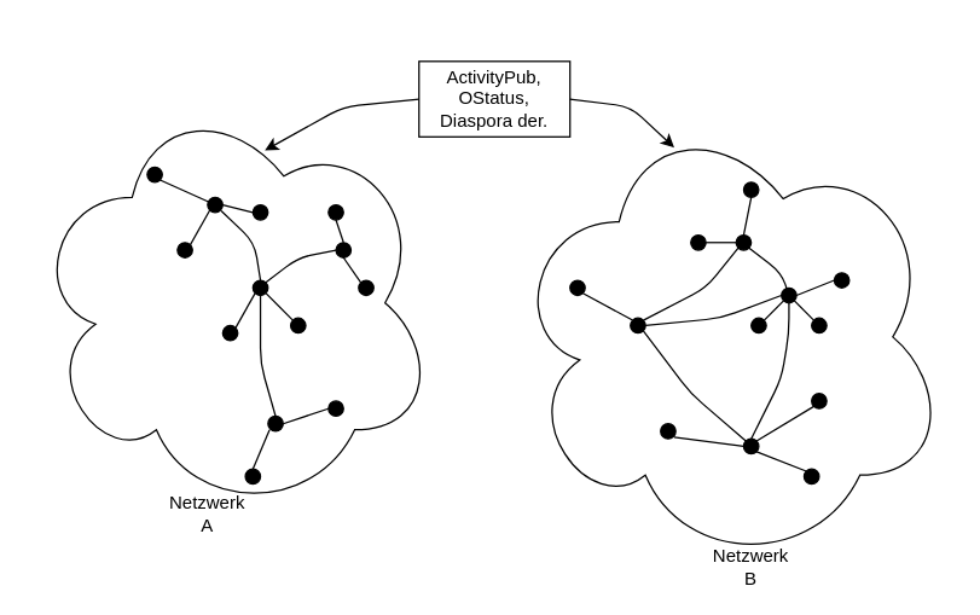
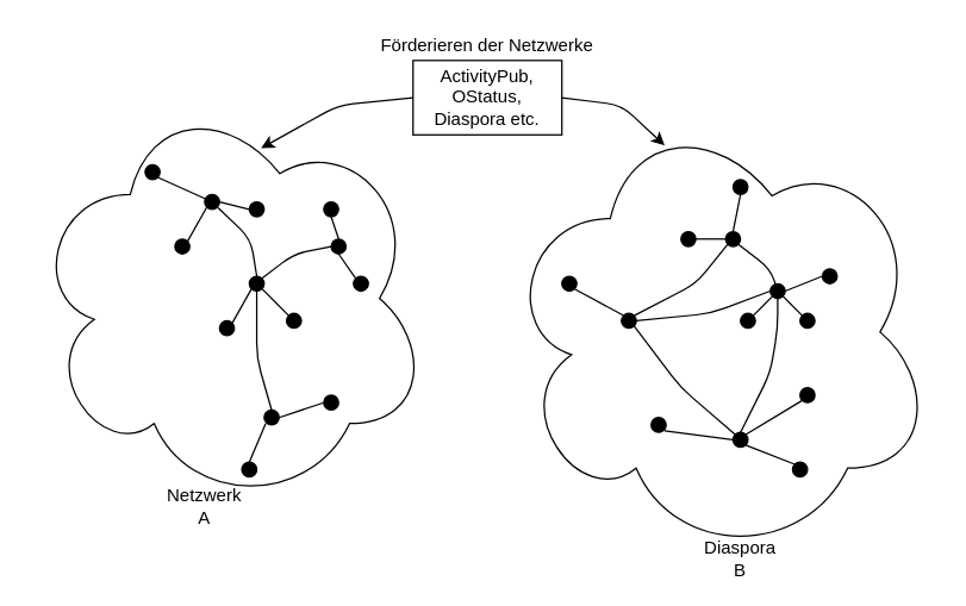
+ <mxCell id="59" value="Förderieren der Netzwerke" style="text;html=1;strokeColor=none;fillColor=none;align=center;verticalAlign=middle;whiteSpace=wrap;rounded=0;" vertex="1" parent="1"><mxGeometry x="237" y="20" width="180" height="20" as="geometry" /></mxCell>
- <mxCell id="56" value="ActivityPub, OStatus, Diaspora der." style="rounded=0;whiteSpace=wrap;html=1;fillColor=#FFFFFF;" vertex="1" parent="1"><mxGeometry x="277" y="40" width="100" height="50" as="geometry" /></mxCell>
+ <mxCell id="56" value="ActivityPub, OStatus, Diaspora etc." style="rounded=0;whiteSpace=wrap;html=1;fillColor=#FFFFFF;" vertex="1" parent="1"><mxGeometry x="277" y="40" width="100" height="50" as="geometry" /></mxCell>
- <mxCell id="61" value="Netzwerk B" style="text;html=1;strokeColor=none;fillColor=none;align=center;verticalAlign=middle;whiteSpace=wrap;rounded=0;" vertex="1" parent="1"><mxGeometry x="477" y="365" width="40" height="20" as="geometry" /></mxCell>
+ <mxCell id="61" value="Diaspora B" style="text;html=1;strokeColor=none;fillColor=none;align=center;verticalAlign=middle;whiteSpace=wrap;rounded=0;" vertex="1" parent="1"><mxGeometry x="477" y="365" width="40" height="20" as="geometry" /></mxCell>
